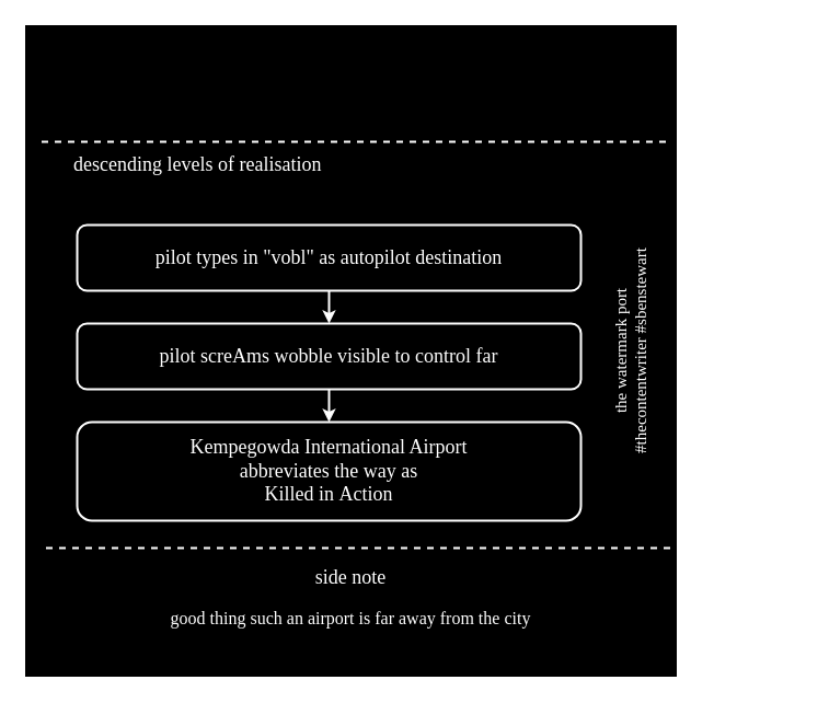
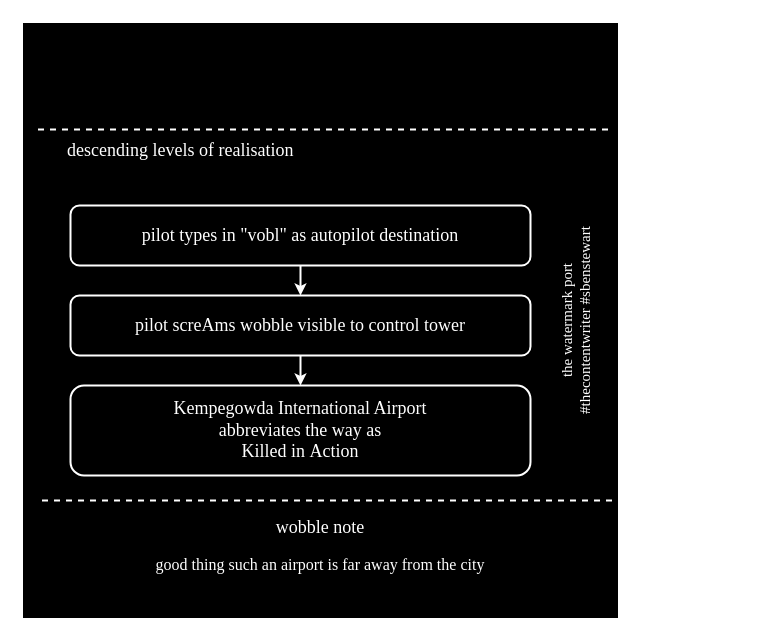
- <mxCell id="11" value="&lt;span style=&quot;color: rgb(255 , 255 , 255) ; font-family: &amp;#34;xkcd&amp;#34; ; font-size: 18px ; text-align: left&quot;&gt;pilot screAms wobble visible to control far&lt;/span&gt;" style="rounded=1;whiteSpace=wrap;html=1;strokeColor=#FFFFFF;fillColor=none;strokeWidth=2;" vertex="1" parent="1"><mxGeometry x="70" y="295" width="460" height="60" as="geometry" /></mxCell>
+ <mxCell id="11" value="&lt;span style=&quot;color: rgb(255 , 255 , 255) ; font-family: &amp;#34;xkcd&amp;#34; ; font-size: 18px ; text-align: left&quot;&gt;pilot screAms wobble visible to control tower&lt;/span&gt;" style="rounded=1;whiteSpace=wrap;html=1;strokeColor=#FFFFFF;fillColor=none;strokeWidth=2;" vertex="1" parent="1"><mxGeometry x="70" y="295" width="460" height="60" as="geometry" /></mxCell>
- <mxCell id="5" value="&lt;font style=&quot;font-size: 18px&quot;&gt;&lt;font color=&quot;#ffffff&quot; style=&quot;font-size: 18px&quot;&gt;&lt;span&gt;side note&lt;/span&gt;&lt;/font&gt;&lt;br&gt;&lt;/font&gt;" style="text;html=1;strokeColor=none;fillColor=none;align=center;verticalAlign=middle;whiteSpace=wrap;rounded=0;fontFamily=xkcd;" parent="1" vertex="1"><mxGeometry x="20" y="507" width="600" height="40" as="geometry" /></mxCell>
+ <mxCell id="5" value="&lt;font style=&quot;font-size: 18px&quot;&gt;&lt;font color=&quot;#ffffff&quot; style=&quot;font-size: 18px&quot;&gt;&lt;span&gt;wobble note&lt;/span&gt;&lt;/font&gt;&lt;br&gt;&lt;/font&gt;" style="text;html=1;strokeColor=none;fillColor=none;align=center;verticalAlign=middle;whiteSpace=wrap;rounded=0;fontFamily=xkcd;" parent="1" vertex="1"><mxGeometry x="20" y="507" width="600" height="40" as="geometry" /></mxCell>
